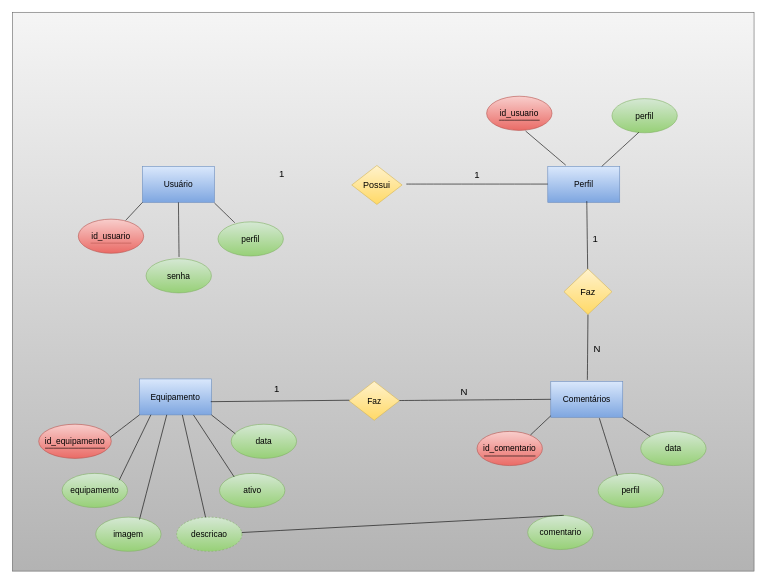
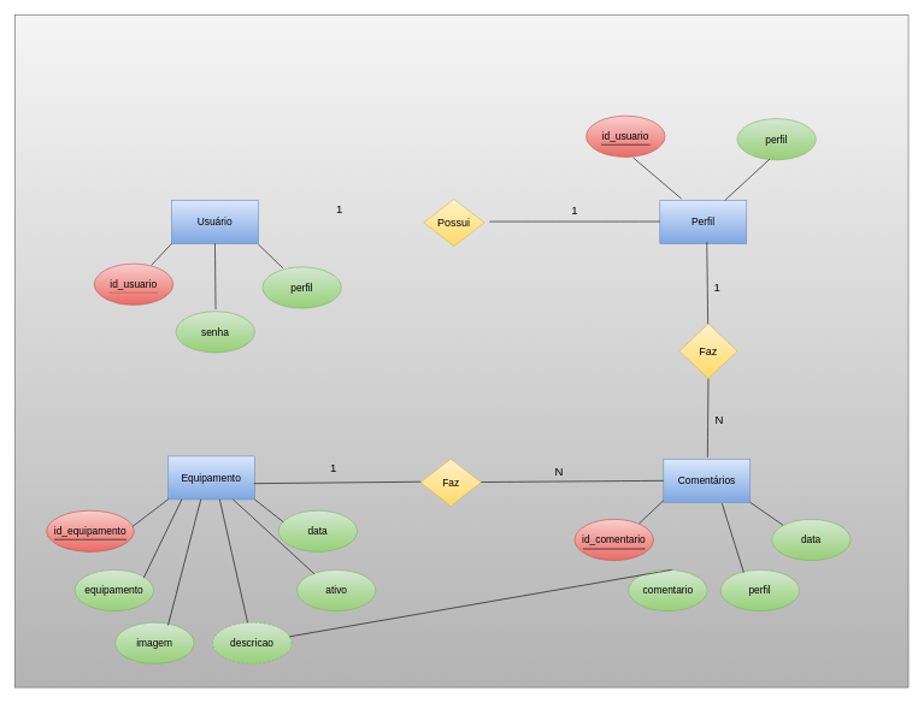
- <mxCell id="16" value="&lt;font style=&quot;font-size: 14px;&quot;&gt;ativo&lt;/font&gt;" style="ellipse;whiteSpace=wrap;html=1;fillColor=#d5e8d4;gradientColor=#97d077;strokeColor=#82b366;" vertex="1" parent="1"><mxGeometry x="365.5" y="789" width="109" height="57" as="geometry" /></mxCell>
+ <mxCell id="16" value="&lt;font style=&quot;font-size: 14px;&quot;&gt;ativo&lt;/font&gt;" style="ellipse;whiteSpace=wrap;html=1;fillColor=#d5e8d4;gradientColor=#97d077;strokeColor=#82b366;" vertex="1" parent="1"><mxGeometry x="410.5" y="789" width="109" height="57" as="geometry" /></mxCell>
- <mxCell id="17" value="&lt;font style=&quot;font-size: 14px;&quot;&gt;comentario&lt;/font&gt;" style="ellipse;whiteSpace=wrap;html=1;fillColor=#d5e8d4;gradientColor=#97d077;strokeColor=#82b366;" vertex="1" parent="1"><mxGeometry x="879.5" y="859" width="109" height="57" as="geometry" /></mxCell>
+ <mxCell id="17" value="&lt;font style=&quot;font-size: 14px;&quot;&gt;comentario&lt;/font&gt;" style="ellipse;whiteSpace=wrap;html=1;fillColor=#d5e8d4;gradientColor=#97d077;strokeColor=#82b366;" vertex="1" parent="1"><mxGeometry x="869.5" y="789" width="109" height="57" as="geometry" /></mxCell>
